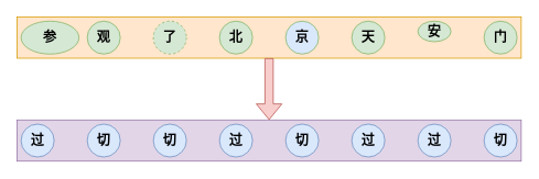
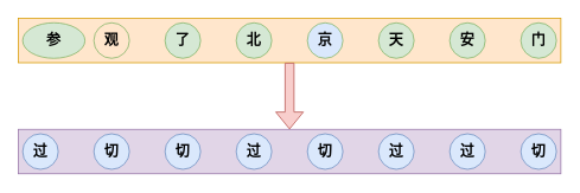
- <mxCell id="9" value="&lt;b&gt;安&lt;/b&gt;" style="ellipse;whiteSpace=wrap;html=1;aspect=fixed;fontSize=16;fillColor=#d5e8d4;strokeColor=#82b366;" vertex="1" parent="1"><mxGeometry x="505" y="25" width="40" height="25" as="geometry" /></mxCell>
+ <mxCell id="9" value="&lt;b&gt;安&lt;/b&gt;" style="ellipse;whiteSpace=wrap;html=1;aspect=fixed;fontSize=16;fillColor=#d5e8d4;strokeColor=#82b366;" vertex="1" parent="1"><mxGeometry x="505" y="25" width="40" height="40" as="geometry" /></mxCell>
- <mxCell id="4" value="&lt;b style=&quot;font-size: 16px&quot;&gt;观&lt;/b&gt;" style="ellipse;whiteSpace=wrap;html=1;aspect=fixed;fontSize=16;fillColor=#d5e8d4;strokeColor=#82b366;" vertex="1" parent="1"><mxGeometry x="105" y="25" width="40" height="40" as="geometry" /></mxCell>
+ <mxCell id="4" value="&lt;b style=&quot;font-size: 16px&quot;&gt;观&lt;/b&gt;" style="ellipse;whiteSpace=wrap;html=1;aspect=fixed;fontSize=16;fillColor=#ffe6cc;strokeColor=#82b366;" vertex="1" parent="1"><mxGeometry x="105" y="25" width="40" height="40" as="geometry" /></mxCell>
- <mxCell id="5" value="&lt;b&gt;了&lt;/b&gt;" style="ellipse;whiteSpace=wrap;html=1;aspect=fixed;fontSize=16;fillColor=#d5e8d4;strokeColor=#82b366;dashed=1;" vertex="1" parent="1"><mxGeometry x="185" y="25" width="40" height="40" as="geometry" /></mxCell>
+ <mxCell id="5" value="&lt;b&gt;了&lt;/b&gt;" style="ellipse;whiteSpace=wrap;html=1;aspect=fixed;fontSize=16;fillColor=#d5e8d4;strokeColor=#82b366;" vertex="1" parent="1"><mxGeometry x="185" y="25" width="40" height="40" as="geometry" /></mxCell>
